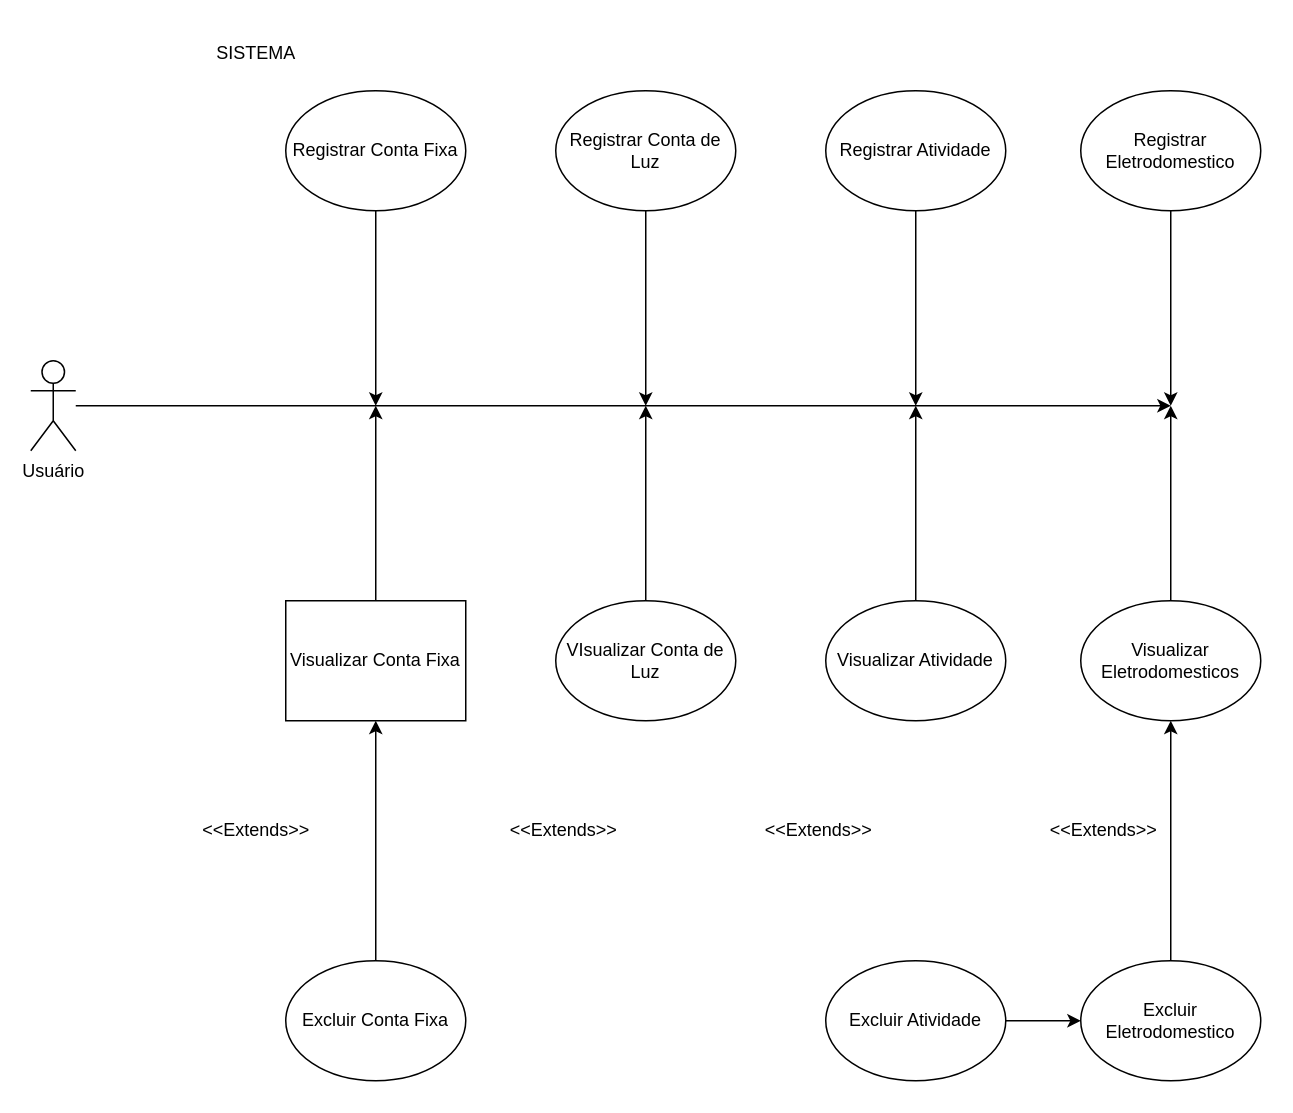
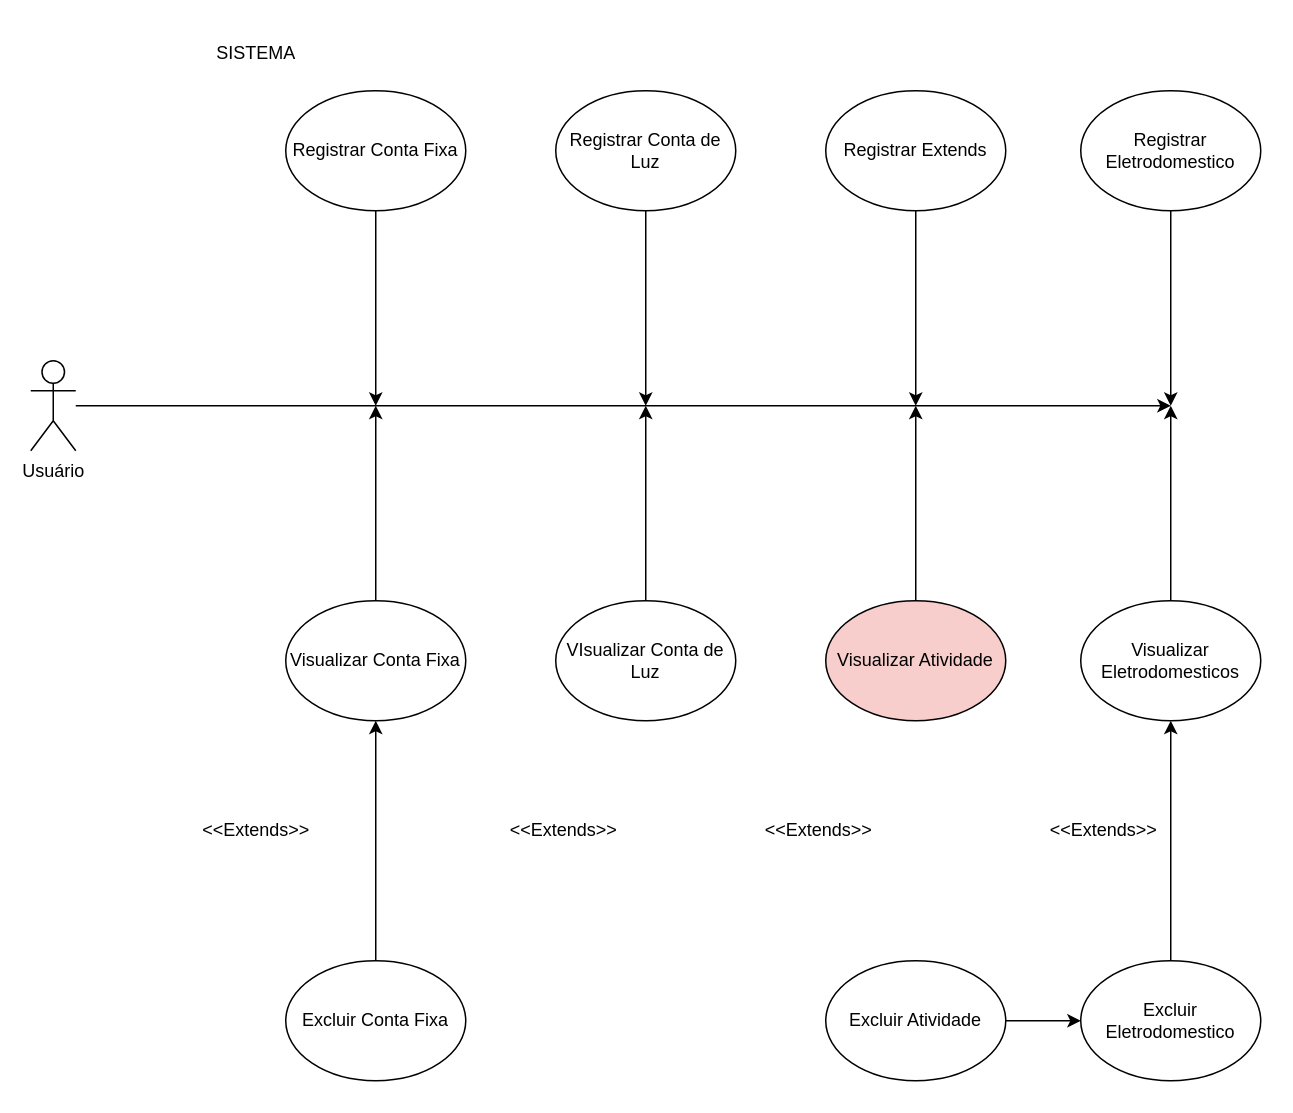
- <mxCell id="10" value="Registrar Atividade" style="ellipse;whiteSpace=wrap;html=1;" vertex="1" parent="1"><mxGeometry x="550" y="60" width="120" height="80" as="geometry" /></mxCell>
+ <mxCell id="10" value="Registrar Extends" style="ellipse;whiteSpace=wrap;html=1;" vertex="1" parent="1"><mxGeometry x="550" y="60" width="120" height="80" as="geometry" /></mxCell>
- <mxCell id="12" value="Visualizar Conta Fixa" style="whiteSpace=wrap;html=1;rounded=0;" vertex="1" parent="1"><mxGeometry x="190" y="400" width="120" height="80" as="geometry" /></mxCell>
+ <mxCell id="12" value="Visualizar Conta Fixa" style="ellipse;whiteSpace=wrap;html=1;" vertex="1" parent="1"><mxGeometry x="190" y="400" width="120" height="80" as="geometry" /></mxCell>
- <mxCell id="16" value="Visualizar Atividade" style="ellipse;whiteSpace=wrap;html=1;" vertex="1" parent="1"><mxGeometry x="550" y="400" width="120" height="80" as="geometry" /></mxCell>
+ <mxCell id="16" value="Visualizar Atividade" style="ellipse;whiteSpace=wrap;html=1;fillColor=#f8cecc;" vertex="1" parent="1"><mxGeometry x="550" y="400" width="120" height="80" as="geometry" /></mxCell>
